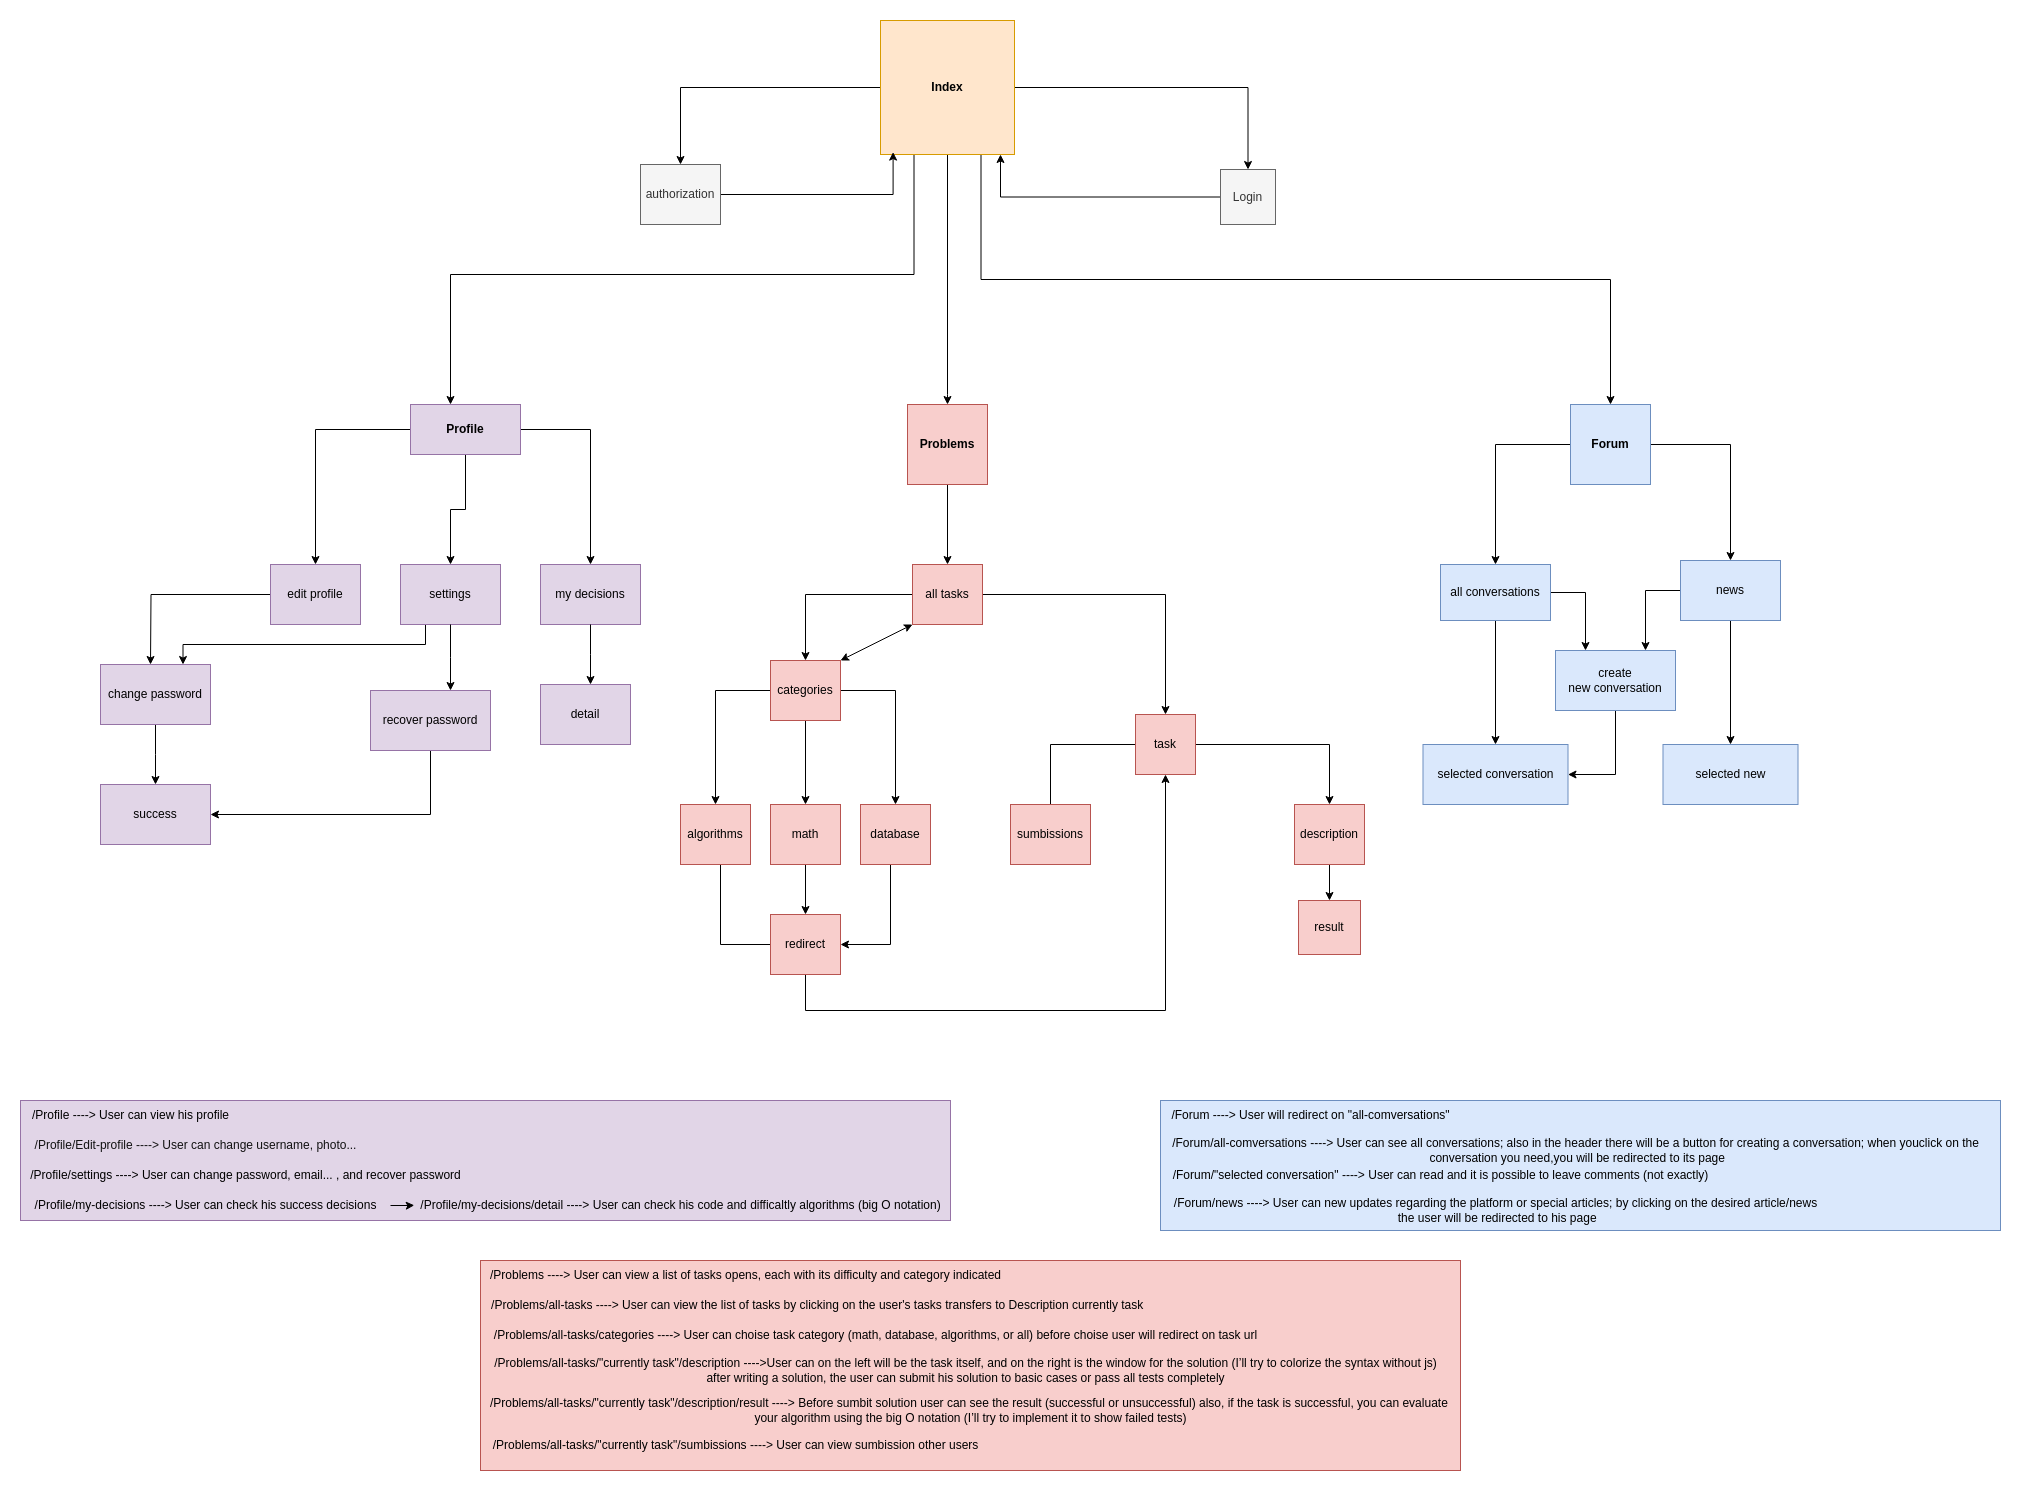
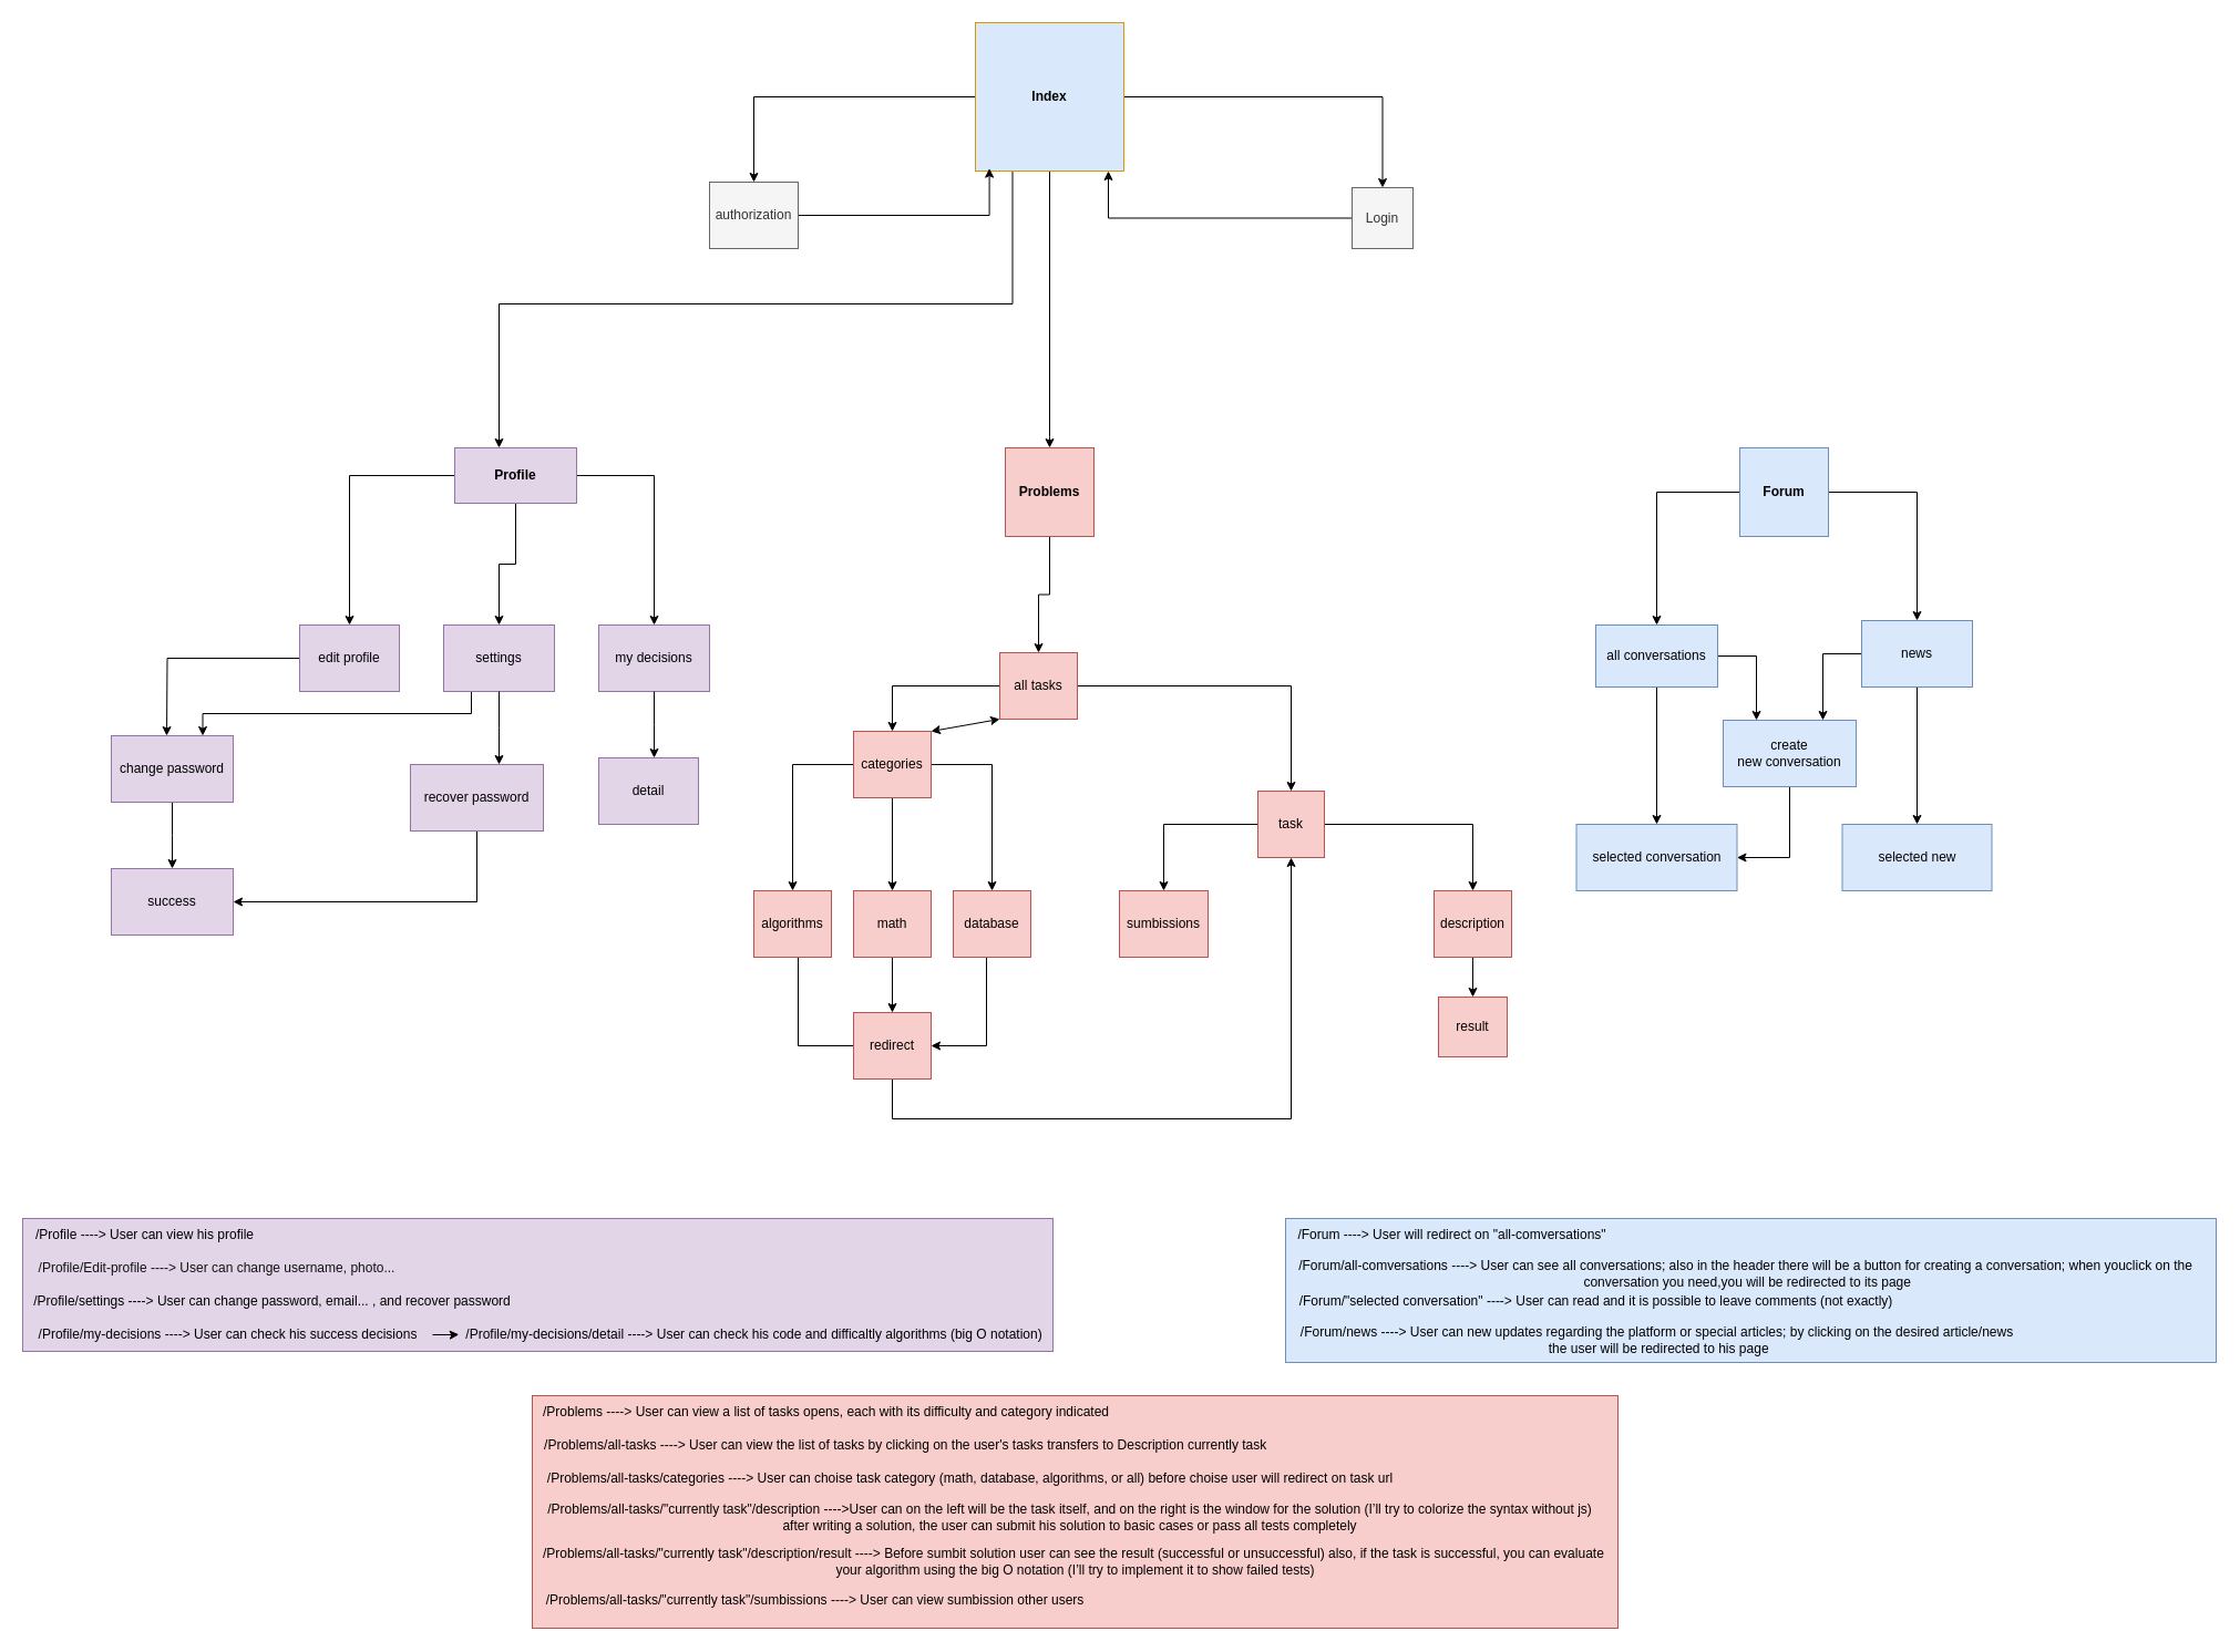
- <mxCell id="7" value="&lt;b&gt;Index&lt;/b&gt;" style="whiteSpace=wrap;html=1;aspect=fixed;fillColor=#ffe6cc;strokeColor=#d79b00;" parent="1" vertex="1"><mxGeometry x="880" y="20" width="134" height="134" as="geometry" /></mxCell>
+ <mxCell id="7" value="&lt;b&gt;Index&lt;/b&gt;" style="whiteSpace=wrap;html=1;aspect=fixed;fillColor=#dae8fc;strokeColor=#d79b00;" parent="1" vertex="1"><mxGeometry x="880" y="20" width="134" height="134" as="geometry" /></mxCell>
- <mxCell id="6" style="edgeStyle=orthogonalEdgeStyle;rounded=0;orthogonalLoop=1;jettySize=auto;html=1;exitX=0.75;exitY=1;exitDx=0;exitDy=0;" parent="1" source="7" target="54" edge="1"><mxGeometry relative="1" as="geometry" /></mxCell>
- <mxCell id="32" value="all tasks" style="whiteSpace=wrap;html=1;fillColor=#f8cecc;strokeColor=#b85450;" parent="1" vertex="1"><mxGeometry x="912" y="564" width="70" height="60" as="geometry" /></mxCell>
+ <mxCell id="32" value="all tasks" style="whiteSpace=wrap;html=1;fillColor=#f8cecc;strokeColor=#b85450;" parent="1" vertex="1"><mxGeometry x="902" y="589" width="70" height="60" as="geometry" /></mxCell>
- <mxCell id="36" value="" style="edgeStyle=orthogonalEdgeStyle;rounded=0;orthogonalLoop=1;jettySize=auto;html=1;endArrow=none;" parent="1" source="37" target="38" edge="1"><mxGeometry relative="1" as="geometry" /></mxCell>
+ <mxCell id="36" value="" style="edgeStyle=orthogonalEdgeStyle;rounded=0;orthogonalLoop=1;jettySize=auto;html=1;" parent="1" source="37" target="38" edge="1"><mxGeometry relative="1" as="geometry" /></mxCell>
